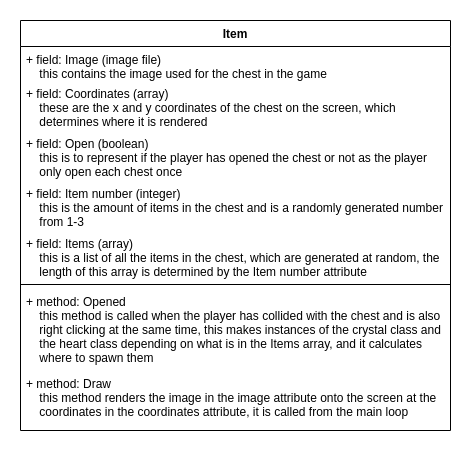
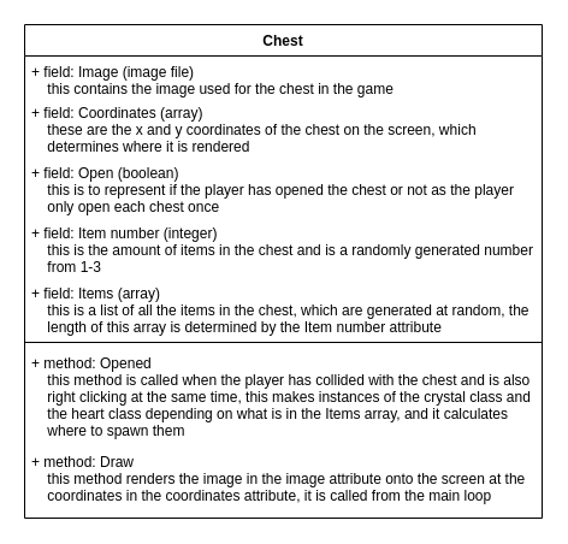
- <mxCell id="2" value="Item" style="swimlane;fontStyle=1;align=center;verticalAlign=top;childLayout=stackLayout;horizontal=1;startSize=26;horizontalStack=0;resizeParent=1;resizeParentMax=0;resizeLast=0;collapsible=1;marginBottom=0;" vertex="1" parent="1"><mxGeometry x="20" y="20" width="430" height="410" as="geometry" /></mxCell>
+ <mxCell id="2" value="Chest" style="swimlane;fontStyle=1;align=center;verticalAlign=top;childLayout=stackLayout;horizontal=1;startSize=26;horizontalStack=0;resizeParent=1;resizeParentMax=0;resizeLast=0;collapsible=1;marginBottom=0;" vertex="1" parent="1"><mxGeometry x="20" y="20" width="430" height="410" as="geometry" /></mxCell>
